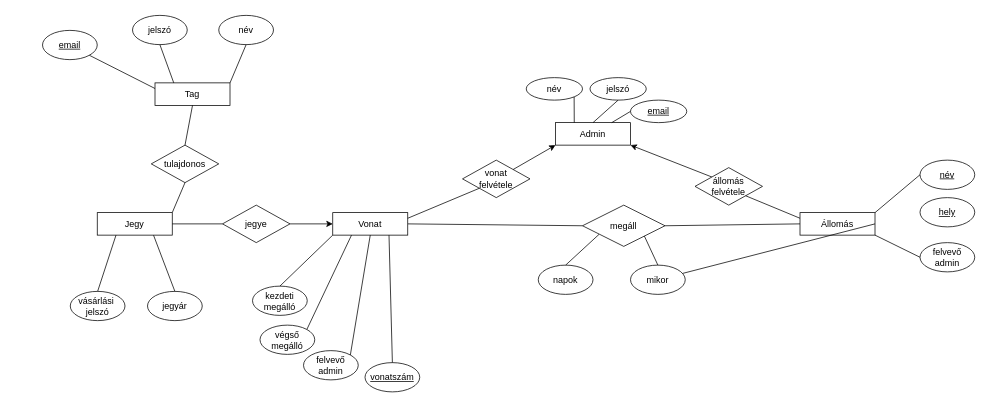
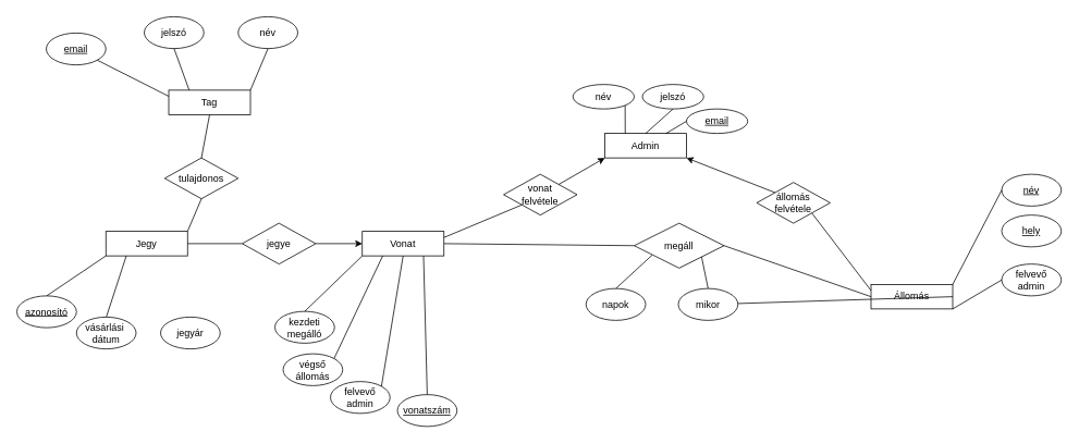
- <mxCell id="2" value="Állomás" style="rounded=0;whiteSpace=wrap;html=1;strokeColor=default;align=center;verticalAlign=middle;fontFamily=Helvetica;fontSize=12;fontColor=default;fillColor=default;" parent="1" vertex="1"><mxGeometry x="1066" y="283" width="100" height="30" as="geometry" /></mxCell>
+ <mxCell id="2" value="Állomás" style="rounded=0;whiteSpace=wrap;html=1;strokeColor=default;align=center;verticalAlign=middle;fontFamily=Helvetica;fontSize=12;fontColor=default;fillColor=default;" parent="1" vertex="1"><mxGeometry x="1066" y="348" width="100" height="30" as="geometry" /></mxCell>
+ <mxCell id="57" value="" style="endArrow=none;html=1;rounded=0;entryX=0.5;entryY=0;entryDx=0;entryDy=0;strokeColor=default;align=center;verticalAlign=middle;fontFamily=Helvetica;fontSize=12;fontColor=default;fillColor=default;exitX=0;exitY=1;exitDx=0;exitDy=0;" edge="1" parent="1" source="47" target="56"><mxGeometry width="50" height="50" relative="1" as="geometry"><mxPoint x="556" y="363" as="sourcePoint" /><mxPoint x="405" y="193" as="targetPoint" /></mxGeometry></mxCell>
- <mxCell id="46" value="" style="endArrow=none;html=1;rounded=0;strokeColor=default;align=center;verticalAlign=middle;fontFamily=Helvetica;fontSize=12;fontColor=default;fillColor=default;exitX=0.75;exitY=1;exitDx=0;exitDy=0;entryX=0.5;entryY=0;entryDx=0;entryDy=0;" parent="1" source="47" target="45" edge="1"><mxGeometry width="50" height="50" relative="1" as="geometry"><mxPoint x="556" y="363" as="sourcePoint" /><mxPoint x="216" y="403" as="targetPoint" /></mxGeometry></mxCell>
- <mxCell id="10" value="mikor" style="ellipse;whiteSpace=wrap;html=1;align=center;strokeColor=default;verticalAlign=middle;fontFamily=Helvetica;fontSize=12;fontColor=default;fillColor=default;" parent="1" vertex="1"><mxGeometry x="840" y="353" width="73" height="39" as="geometry" /></mxCell>
+ <mxCell id="10" value="mikor" style="ellipse;whiteSpace=wrap;html=1;align=center;strokeColor=default;verticalAlign=middle;fontFamily=Helvetica;fontSize=12;fontColor=default;fillColor=default;" parent="1" vertex="1"><mxGeometry x="830" y="353" width="73" height="39" as="geometry" /></mxCell>
+ <mxCell id="56" value="azonosító" style="ellipse;whiteSpace=wrap;html=1;align=center;fontStyle=4;strokeColor=default;verticalAlign=middle;fontFamily=Helvetica;fontSize=12;fontColor=default;fillColor=default;" vertex="1" parent="1"><mxGeometry x="20" y="362" width="73" height="39" as="geometry" /></mxCell>
- <mxCell id="51" value="vásárlási&amp;nbsp; jelszó" style="ellipse;whiteSpace=wrap;html=1;align=center;fontStyle=0;strokeColor=default;verticalAlign=middle;fontFamily=Helvetica;fontSize=12;fontColor=default;fillColor=default;" parent="1" vertex="1"><mxGeometry x="93" y="388" width="73" height="39" as="geometry" /></mxCell>
+ <mxCell id="51" value="vásárlási&amp;nbsp; dátum" style="ellipse;whiteSpace=wrap;html=1;align=center;fontStyle=0;strokeColor=default;verticalAlign=middle;fontFamily=Helvetica;fontSize=12;fontColor=default;fillColor=default;" parent="1" vertex="1"><mxGeometry x="93" y="388" width="73" height="39" as="geometry" /></mxCell>
- <mxCell id="42" value="végső megálló" style="ellipse;whiteSpace=wrap;html=1;align=center;strokeColor=default;verticalAlign=middle;fontFamily=Helvetica;fontSize=12;fontColor=default;fillColor=default;" parent="1" vertex="1"><mxGeometry x="346" y="433" width="73" height="39" as="geometry" /></mxCell>
+ <mxCell id="42" value="végső állomás" style="ellipse;whiteSpace=wrap;html=1;align=center;strokeColor=default;verticalAlign=middle;fontFamily=Helvetica;fontSize=12;fontColor=default;fillColor=default;" parent="1" vertex="1"><mxGeometry x="346" y="433" width="73" height="39" as="geometry" /></mxCell>
